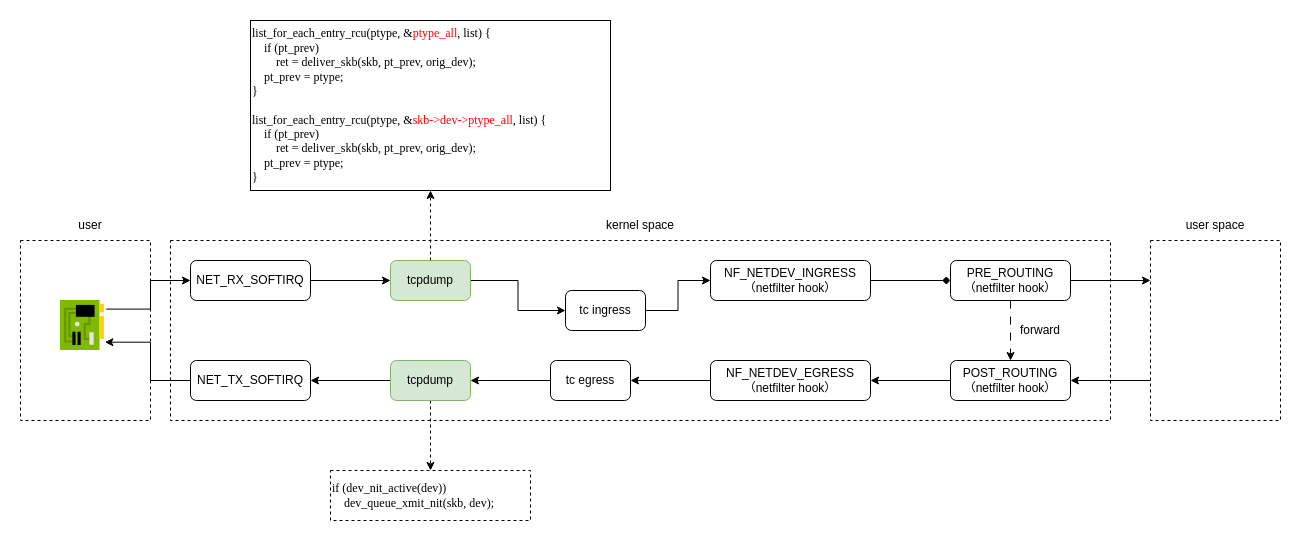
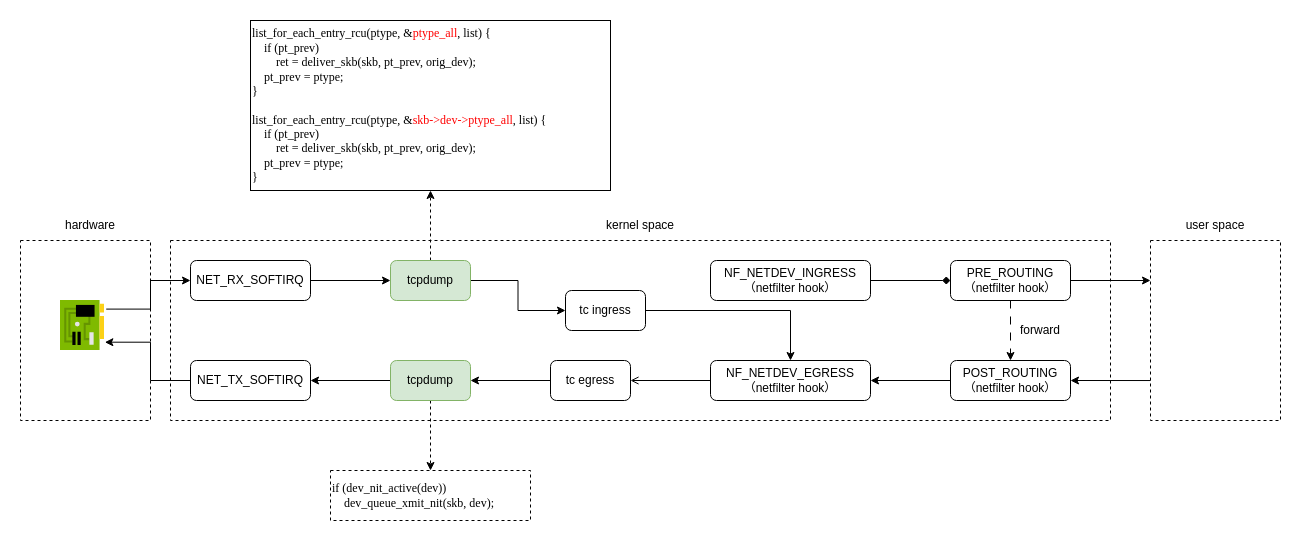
- <mxCell id="30" value="user" style="text;html=1;strokeColor=none;fillColor=none;align=center;verticalAlign=middle;whiteSpace=wrap;rounded=0;" vertex="1" parent="1"><mxGeometry x="60" y="210" width="60" height="30" as="geometry" /></mxCell>
+ <mxCell id="30" value="hardware" style="text;html=1;strokeColor=none;fillColor=none;align=center;verticalAlign=middle;whiteSpace=wrap;rounded=0;" vertex="1" parent="1"><mxGeometry x="60" y="210" width="60" height="30" as="geometry" /></mxCell>
- <mxCell id="10" value="" style="edgeStyle=orthogonalEdgeStyle;rounded=0;orthogonalLoop=1;jettySize=auto;html=1;" edge="1" parent="1" source="11" target="13"><mxGeometry relative="1" as="geometry" /></mxCell>
+ <mxCell id="10" value="" style="edgeStyle=orthogonalEdgeStyle;rounded=0;orthogonalLoop=1;jettySize=auto;html=1;" edge="1" parent="1" source="11" target="21"><mxGeometry relative="1" as="geometry" /></mxCell>
- <mxCell id="20" value="" style="edgeStyle=orthogonalEdgeStyle;rounded=0;orthogonalLoop=1;jettySize=auto;html=1;" edge="1" parent="1" source="21" target="23"><mxGeometry relative="1" as="geometry" /></mxCell>
+ <mxCell id="20" value="" style="edgeStyle=orthogonalEdgeStyle;rounded=0;orthogonalLoop=1;jettySize=auto;html=1;endArrow=open;" edge="1" parent="1" source="21" target="23"><mxGeometry relative="1" as="geometry" /></mxCell>
